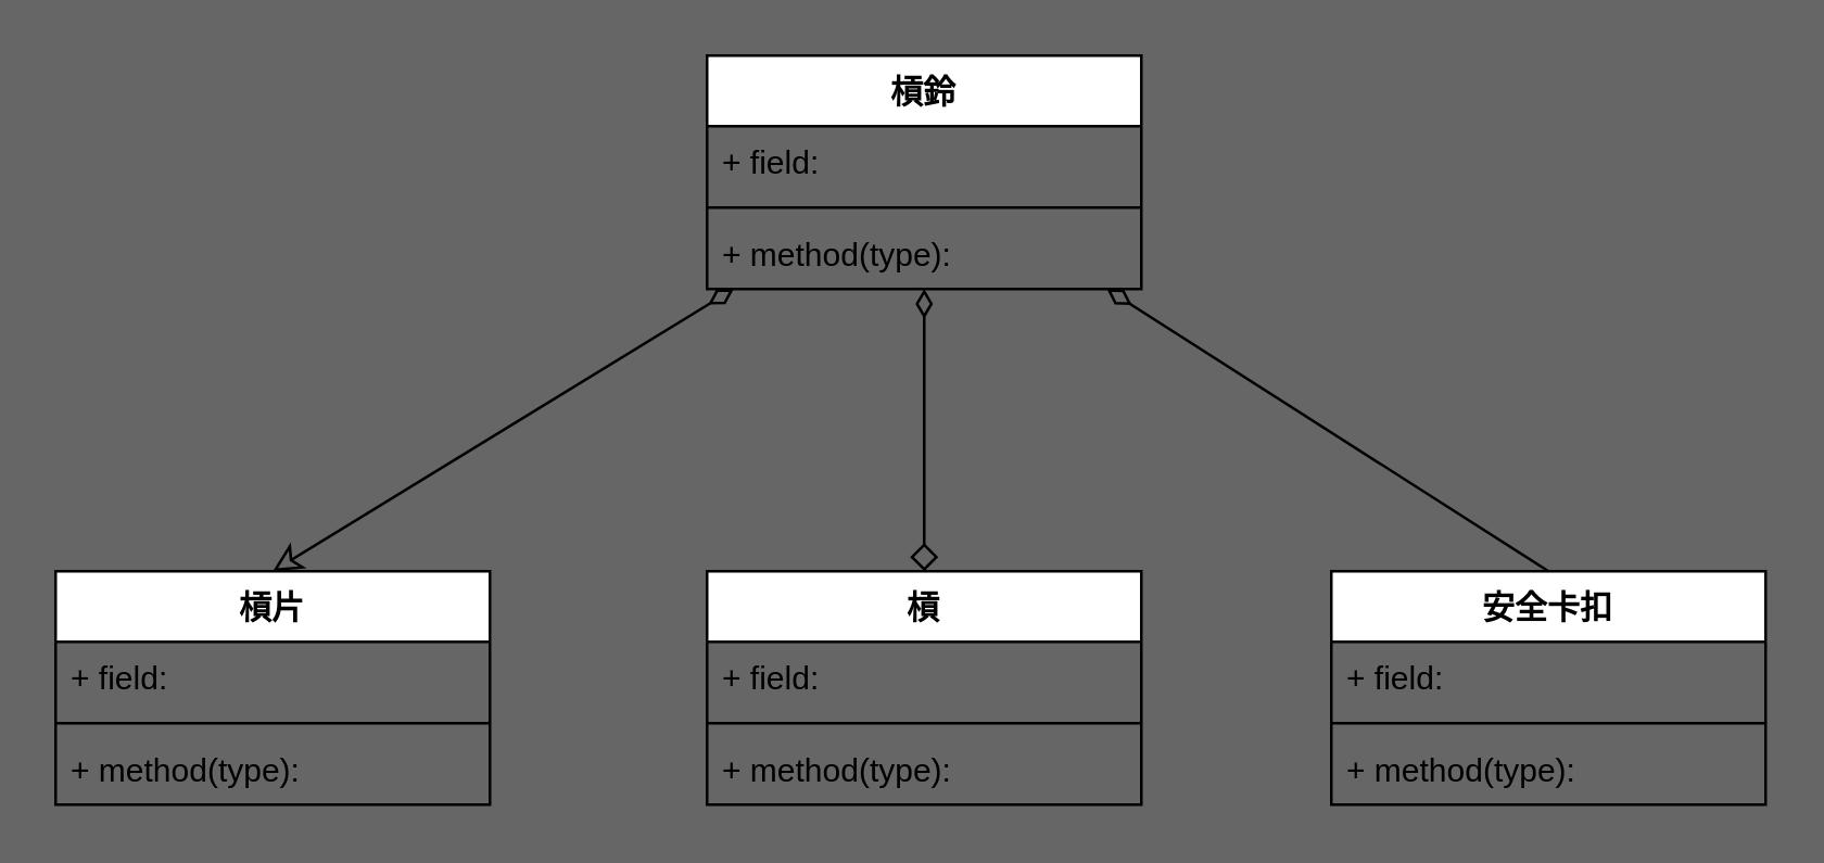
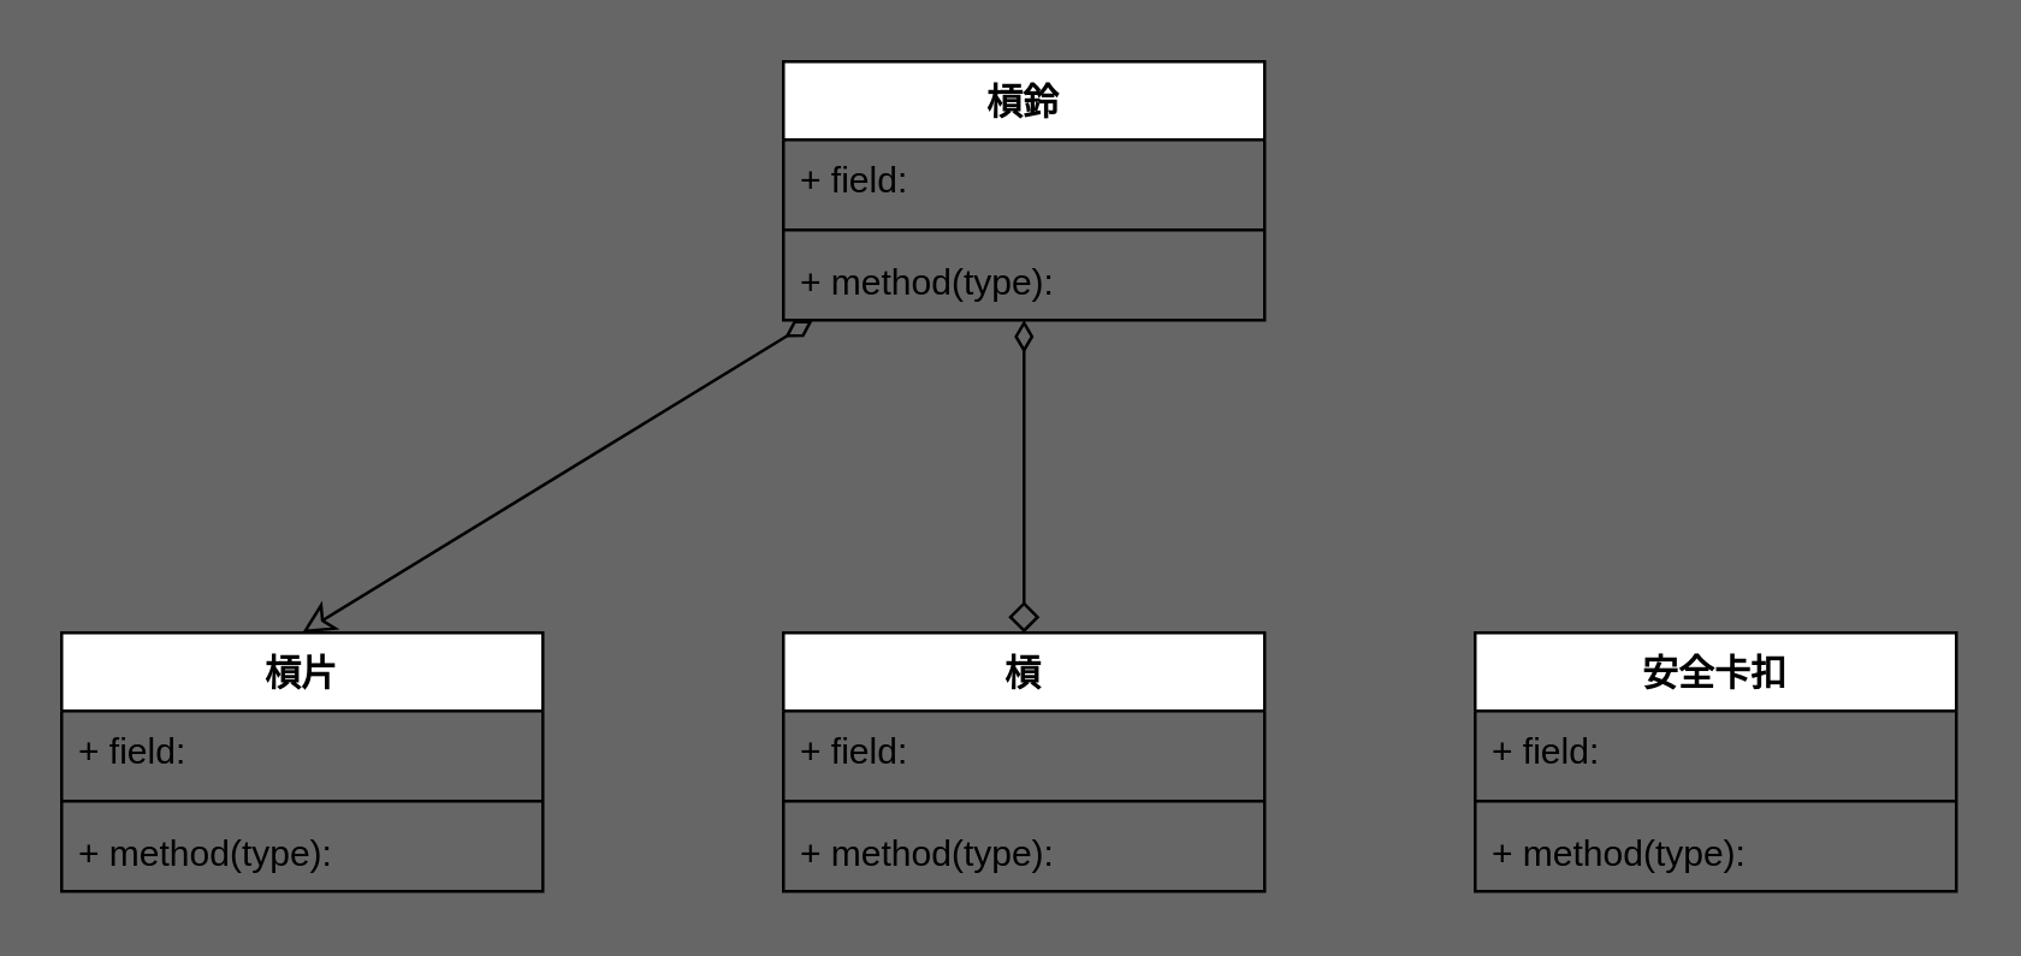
- <mxCell id="20" value="" style="endArrow=none;startArrow=diamondThin;endFill=0;startFill=0;html=1;verticalAlign=bottom;labelBackgroundColor=none;strokeWidth=1;startSize=8;endSize=8;entryX=0.5;entryY=0;entryDx=0;entryDy=0;" parent="1" source="2" target="10" edge="1"><mxGeometry width="160" relative="1" as="geometry"><mxPoint x="280" y="122" as="sourcePoint" /><mxPoint x="120" y="200" as="targetPoint" /></mxGeometry></mxCell>
